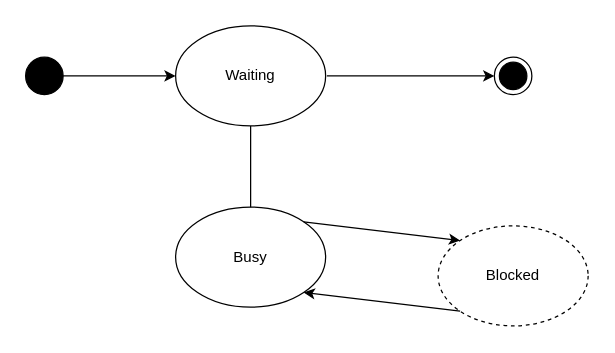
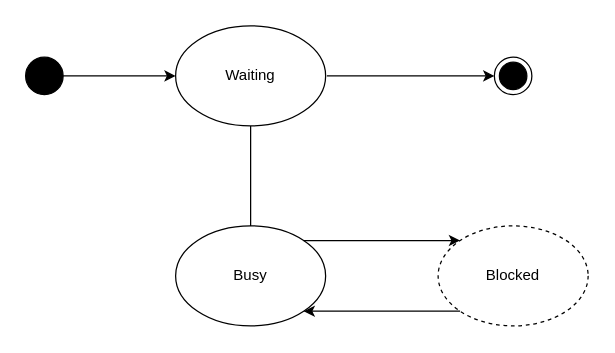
- <mxCell id="6" value="Busy" style="ellipse;whiteSpace=wrap;html=1;fillColor=#ffffff;gradientColor=none;" vertex="1" parent="1"><mxGeometry x="140" y="165" width="120" height="80" as="geometry" /></mxCell>
+ <mxCell id="6" value="Busy" style="ellipse;whiteSpace=wrap;html=1;fillColor=#ffffff;gradientColor=none;" vertex="1" parent="1"><mxGeometry x="140" y="180" width="120" height="80" as="geometry" /></mxCell>
